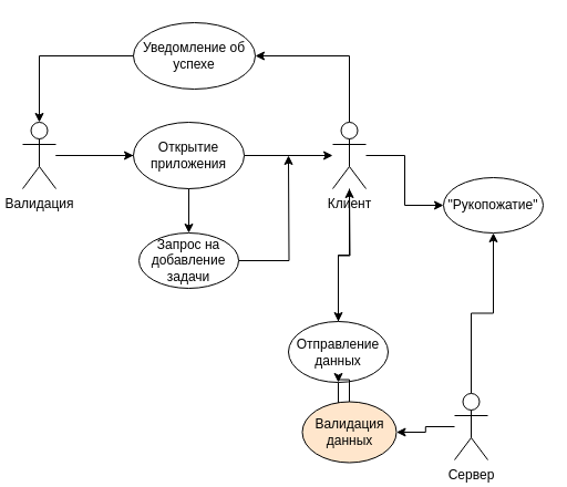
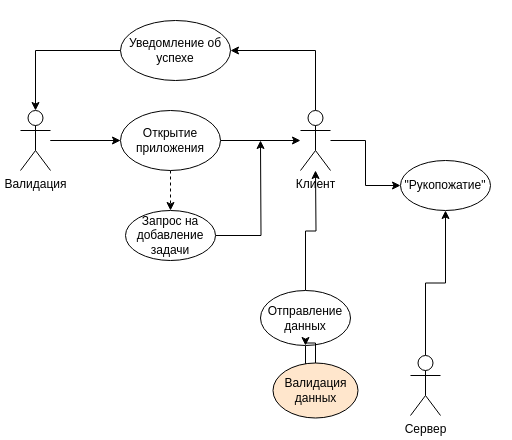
- <mxCell id="6" style="edgeStyle=orthogonalEdgeStyle;rounded=0;orthogonalLoop=1;jettySize=auto;html=1;entryX=0.5;entryY=0;entryDx=0;entryDy=0;" edge="1" parent="1" source="8" target="19"><mxGeometry relative="1" as="geometry" /></mxCell>
- <mxCell id="3" style="edgeStyle=orthogonalEdgeStyle;rounded=0;orthogonalLoop=1;jettySize=auto;html=1;" edge="1" parent="1" source="4" target="15"><mxGeometry relative="1" as="geometry" /></mxCell>
+ <mxCell id="3" style="edgeStyle=orthogonalEdgeStyle;rounded=0;orthogonalLoop=1;jettySize=auto;html=1;dashed=1;" edge="1" parent="1" source="4" target="15"><mxGeometry relative="1" as="geometry" /></mxCell>
- <mxCell id="10" style="edgeStyle=orthogonalEdgeStyle;rounded=0;orthogonalLoop=1;jettySize=auto;html=1;" edge="1" parent="1" source="11" target="21"><mxGeometry relative="1" as="geometry" /></mxCell>
